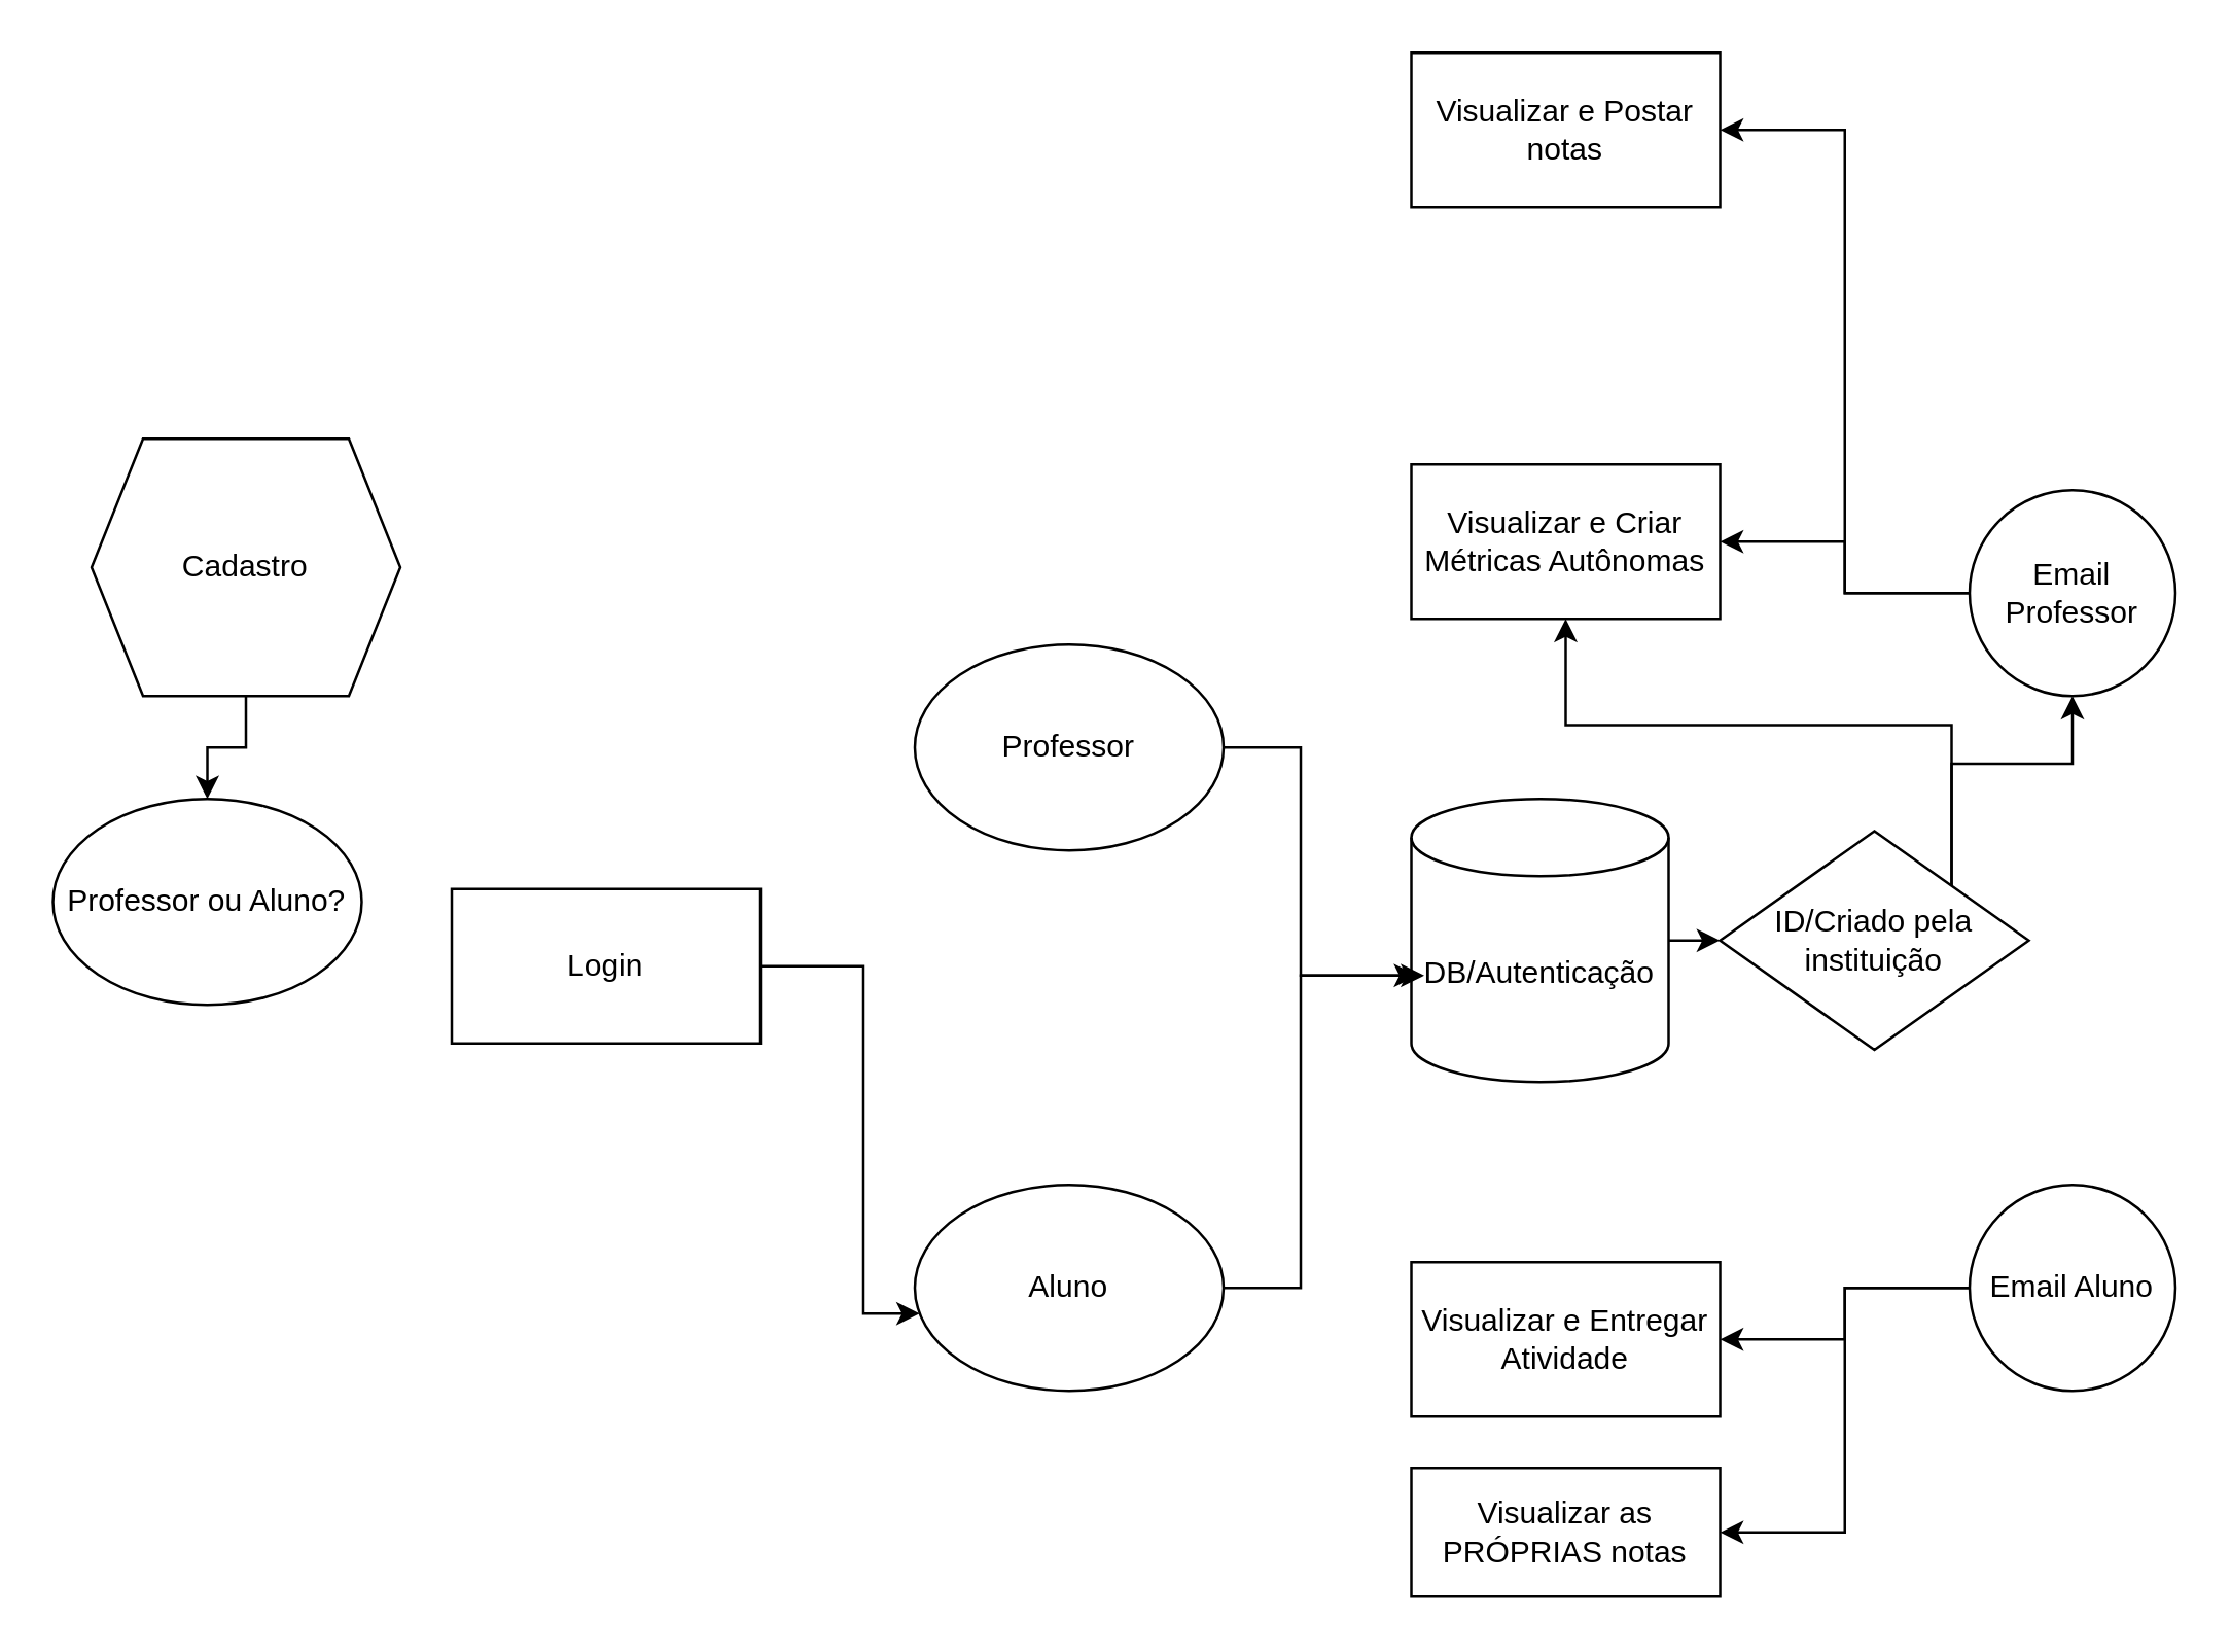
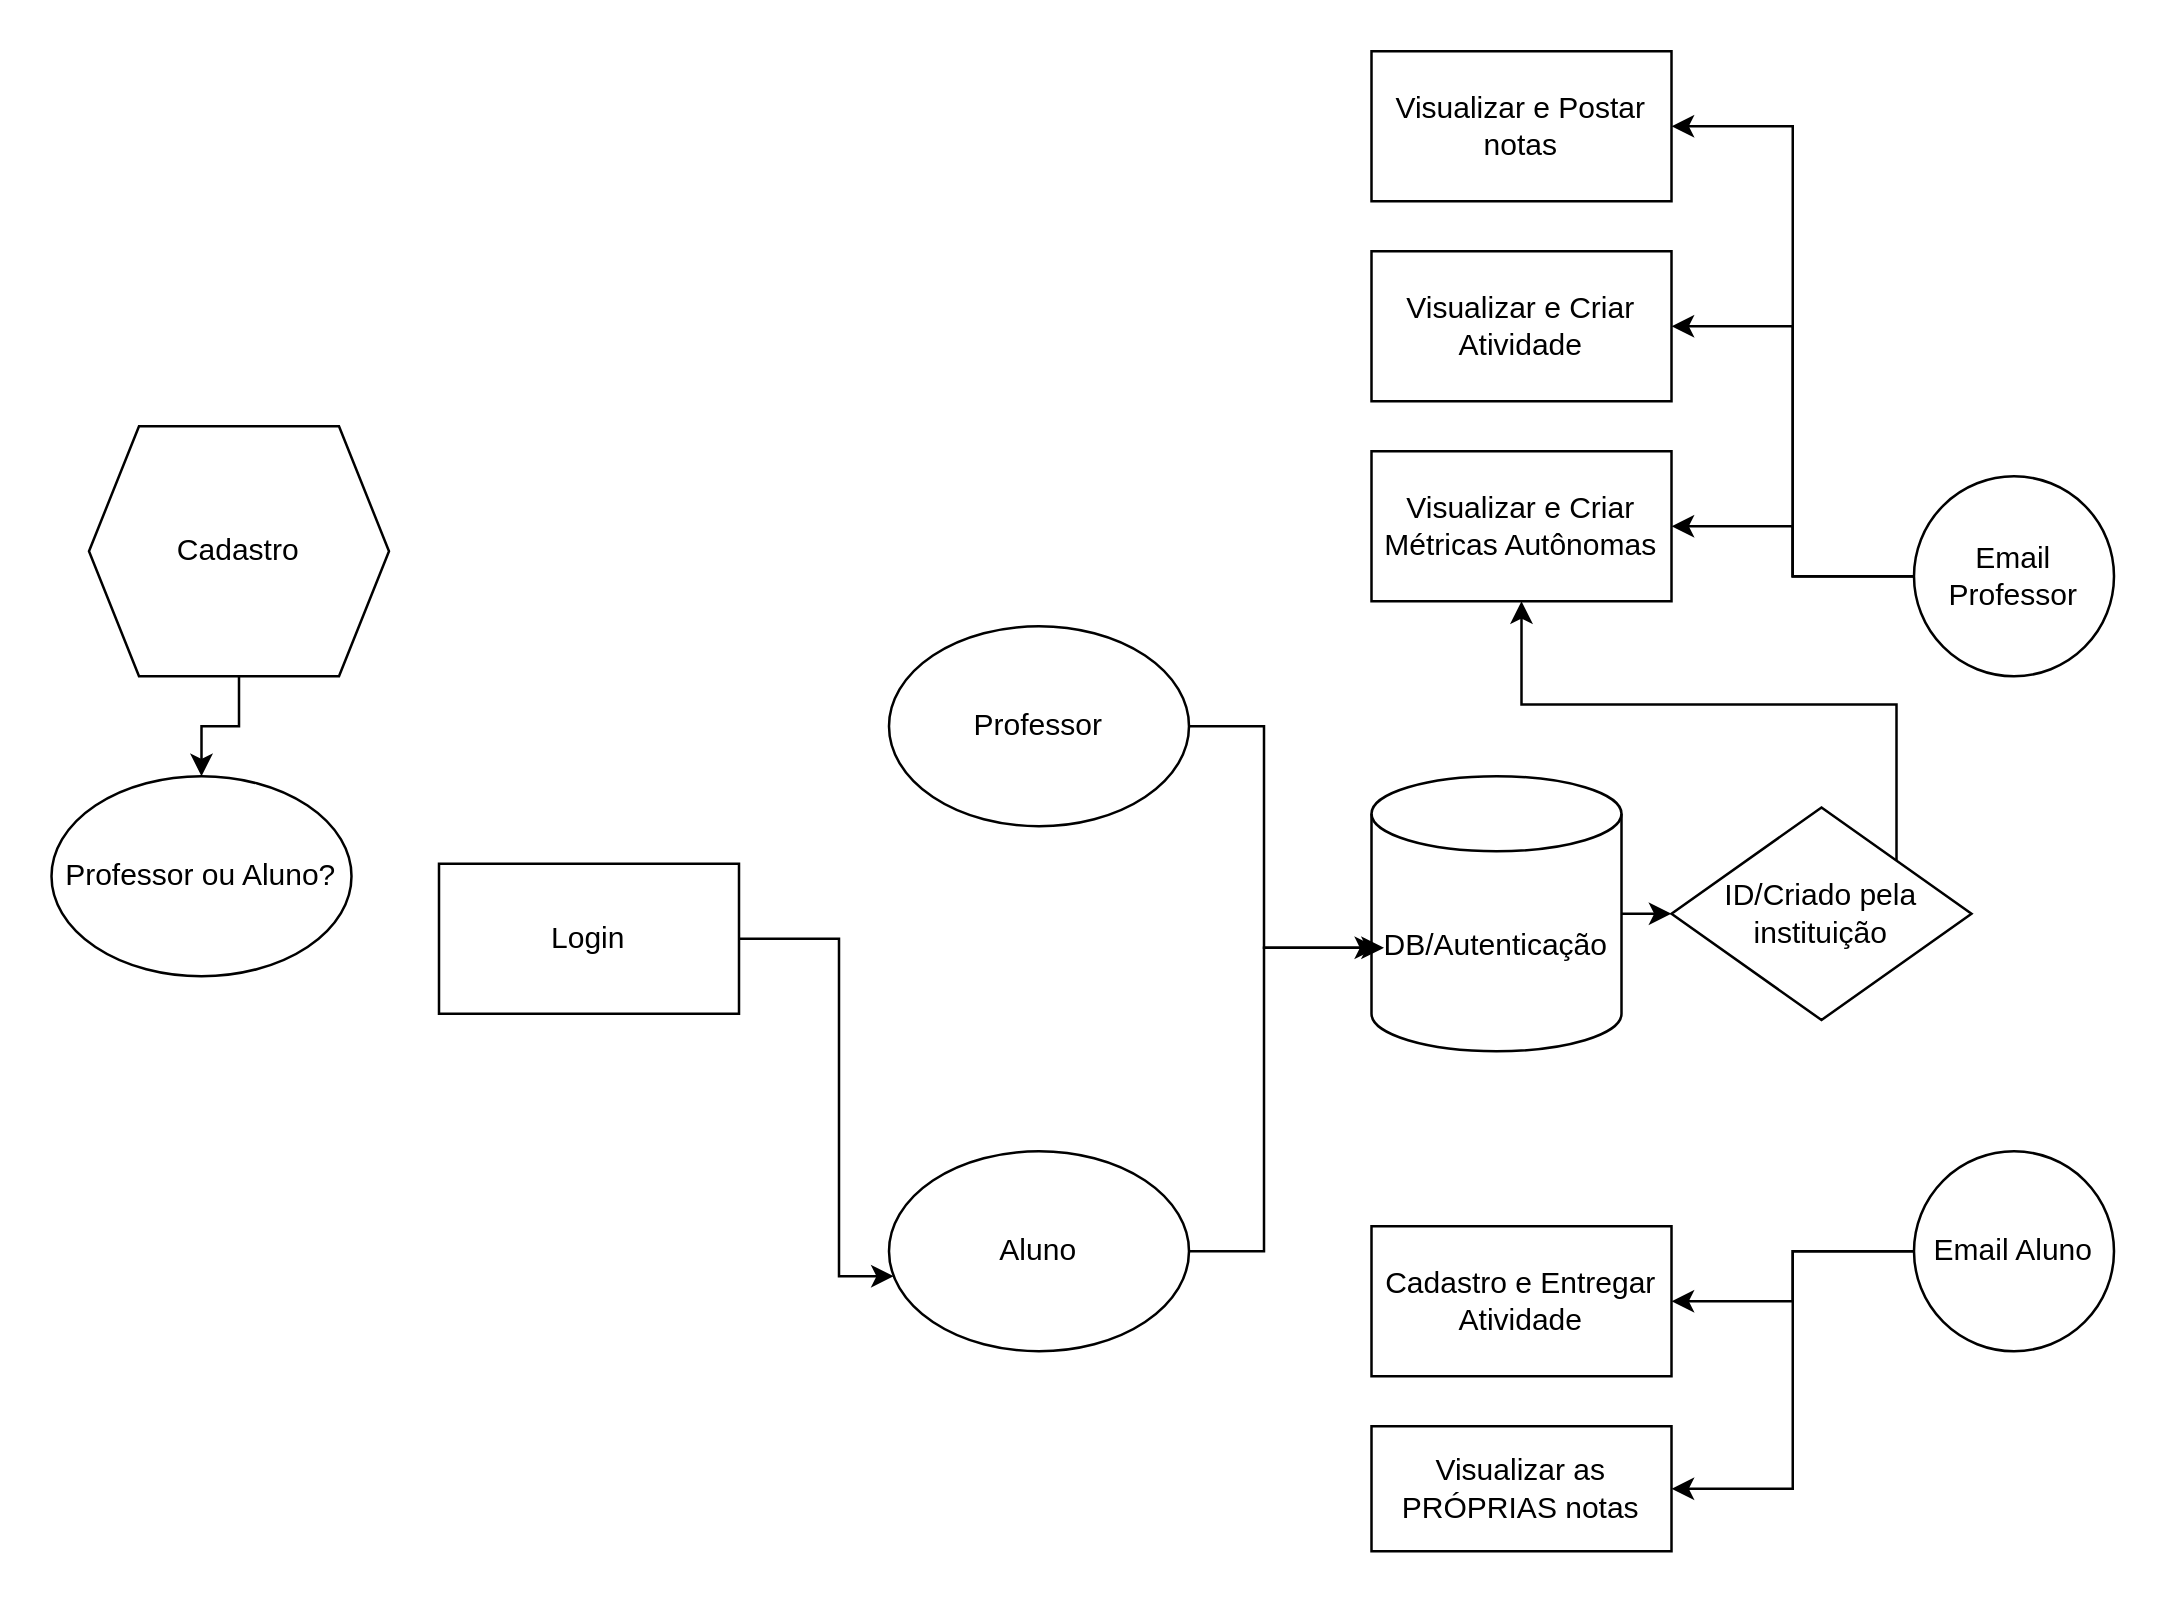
+ <mxCell id="12" value="Visualizar e Criar Atividade" style="rounded=0;whiteSpace=wrap;html=1;" parent="1" vertex="1"><mxGeometry x="548" y="100" width="120" height="60" as="geometry" /></mxCell>
+ <mxCell id="18" style="edgeStyle=orthogonalEdgeStyle;rounded=0;orthogonalLoop=1;jettySize=auto;html=1;exitX=0;exitY=0.5;exitDx=0;exitDy=0;entryX=1;entryY=0.5;entryDx=0;entryDy=0;" parent="1" source="20" target="12" edge="1"><mxGeometry relative="1" as="geometry" /></mxCell>
- <mxCell id="22" style="edgeStyle=orthogonalEdgeStyle;rounded=0;orthogonalLoop=1;jettySize=auto;html=1;exitX=1;exitY=0;exitDx=0;exitDy=0;" parent="1" source="23" target="20" edge="1"><mxGeometry relative="1" as="geometry" /></mxCell>
- <mxCell id="11" value="&lt;div&gt;Visualizar e Entregar Atividade&lt;/div&gt;" style="rounded=0;whiteSpace=wrap;html=1;" parent="1" vertex="1"><mxGeometry x="548" y="490" width="120" height="60" as="geometry" /></mxCell>
+ <mxCell id="11" value="&lt;div&gt;Cadastro e Entregar Atividade&lt;/div&gt;" style="rounded=0;whiteSpace=wrap;html=1;" parent="1" vertex="1"><mxGeometry x="548" y="490" width="120" height="60" as="geometry" /></mxCell>
